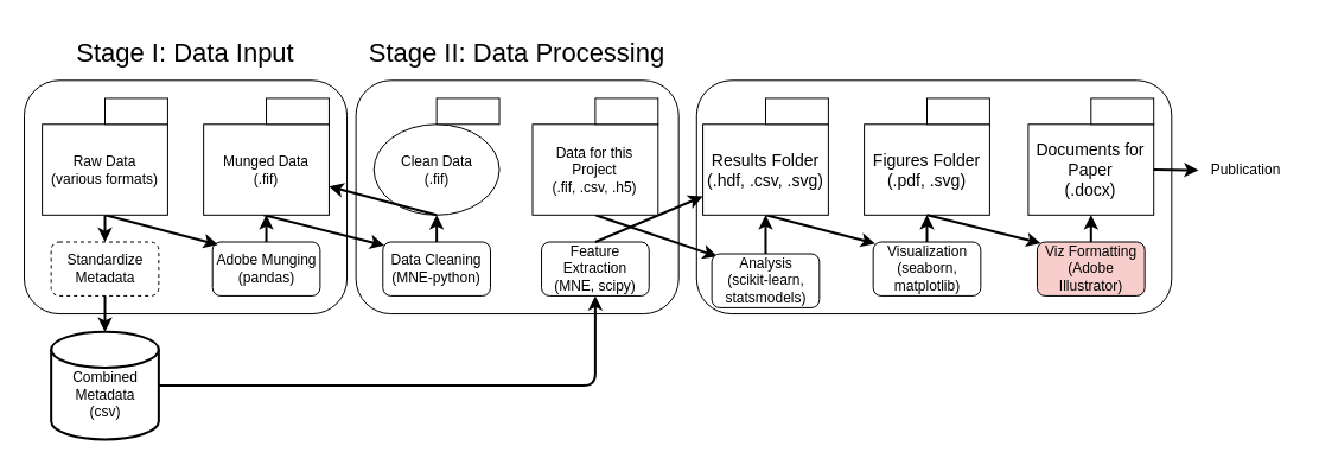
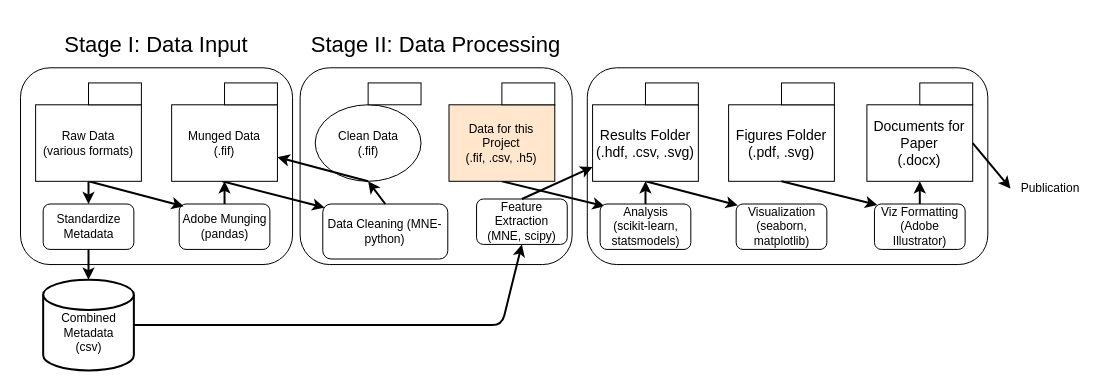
- <mxCell id="23" value="Data for this Project&lt;div&gt;(.fif, .csv, .h5)&lt;/div&gt;" style="whiteSpace=wrap;html=1;fontSize=12;" vertex="1" parent="1"><mxGeometry x="448.49" y="104.294" width="105.8" height="76.517" as="geometry" /></mxCell>
+ <mxCell id="23" value="Data for this Project&lt;div&gt;(.fif, .csv, .h5)&lt;/div&gt;" style="whiteSpace=wrap;html=1;fontSize=12;fillColor=#ffe6cc;" vertex="1" parent="1"><mxGeometry x="448.49" y="104.294" width="105.8" height="76.517" as="geometry" /></mxCell>
- <mxCell id="13" value="Publication" style="text;html=1;strokeColor=none;fillColor=none;align=center;verticalAlign=middle;whiteSpace=wrap;overflow=hidden;fontSize=12;" vertex="1" parent="1"><mxGeometry x="1010" y="131" width="80" height="24" as="geometry" /></mxCell>
+ <mxCell id="13" value="Publication" style="text;html=1;strokeColor=none;fillColor=none;align=center;verticalAlign=middle;whiteSpace=wrap;overflow=hidden;fontSize=12;" vertex="1" parent="1"><mxGeometry x="1010" y="176" width="80" height="24" as="geometry" /></mxCell>
- <mxCell id="46" value="" style="endArrow=classic;html=1;exitX=0.5;exitY=0;entryX=0.5;entryY=1;fontSize=12;strokeWidth=2;" edge="1" parent="1" source="45" target="36"><mxGeometry x="622.129" y="186.946" width="37.786" height="37.838" as="geometry"><mxPoint x="652.533" y="188.378" as="sourcePoint" /><mxPoint x="744.946" y="212.486" as="targetPoint" /></mxGeometry></mxCell>
- <mxCell id="6" value="Standardize&lt;div&gt;Metadata&lt;/div&gt;" style="rounded=1;whiteSpace=wrap;html=1;fontSize=12;dashed=1;" vertex="1" parent="1"><mxGeometry x="42.671" y="203.514" width="90.686" height="45.405" as="geometry" /></mxCell>
+ <mxCell id="6" value="Standardize&lt;div&gt;Metadata&lt;/div&gt;" style="rounded=1;whiteSpace=wrap;html=1;fontSize=12;" vertex="1" parent="1"><mxGeometry x="42.671" y="203.514" width="90.686" height="45.405" as="geometry" /></mxCell>
- <mxCell id="11" value="Data Cleaning (MNE-python)" style="rounded=1;whiteSpace=wrap;html=1;fontSize=12;" vertex="1" parent="1"><mxGeometry x="322.286" y="203.514" width="90.686" height="45.405" as="geometry" /></mxCell>
+ <mxCell id="11" value="Data Cleaning (MNE-python)" style="rounded=1;whiteSpace=wrap;html=1;fontSize=12;" vertex="1" parent="1"><mxGeometry x="322.286" y="203.514" width="125" height="55" as="geometry" /></mxCell>
- <mxCell id="18" value="Feature Extraction&lt;div&gt;(MNE, scipy)&lt;/div&gt;" style="rounded=1;whiteSpace=wrap;html=1;fontSize=12;" vertex="1" parent="1"><mxGeometry x="456.047" y="203.514" width="90.686" height="45.405" as="geometry" /></mxCell>
+ <mxCell id="18" value="Feature Extraction&lt;div&gt;(MNE, scipy)&lt;/div&gt;" style="rounded=1;whiteSpace=wrap;html=1;fontSize=12;" vertex="1" parent="1"><mxGeometry x="476.047" y="198.514" width="90.686" height="45.405" as="geometry" /></mxCell>
- <mxCell id="22" value="&lt;div&gt;Viz Formatting (Adobe Illustrator)&lt;/div&gt;" style="rounded=1;whiteSpace=wrap;html=1;fontSize=12;fillColor=#f8cecc;" vertex="1" parent="1"><mxGeometry x="873.957" y="203.514" width="90.686" height="45.405" as="geometry" /></mxCell>
+ <mxCell id="22" value="&lt;div&gt;Viz Formatting (Adobe Illustrator)&lt;/div&gt;" style="rounded=1;whiteSpace=wrap;html=1;fontSize=12;" vertex="1" parent="1"><mxGeometry x="873.957" y="203.514" width="90.686" height="45.405" as="geometry" /></mxCell>
- <mxCell id="20" value="Analysis&lt;div&gt;(scikit-learn, statsmodels)&lt;/div&gt;" style="rounded=1;whiteSpace=wrap;html=1;fontSize=12;" vertex="1" parent="1"><mxGeometry x="599.633" y="213.514" width="90.686" height="45.405" as="geometry" /></mxCell>
+ <mxCell id="20" value="Analysis&lt;div&gt;(scikit-learn, statsmodels)&lt;/div&gt;" style="rounded=1;whiteSpace=wrap;html=1;fontSize=12;" vertex="1" parent="1"><mxGeometry x="599.633" y="203.514" width="90.686" height="45.405" as="geometry" /></mxCell>
